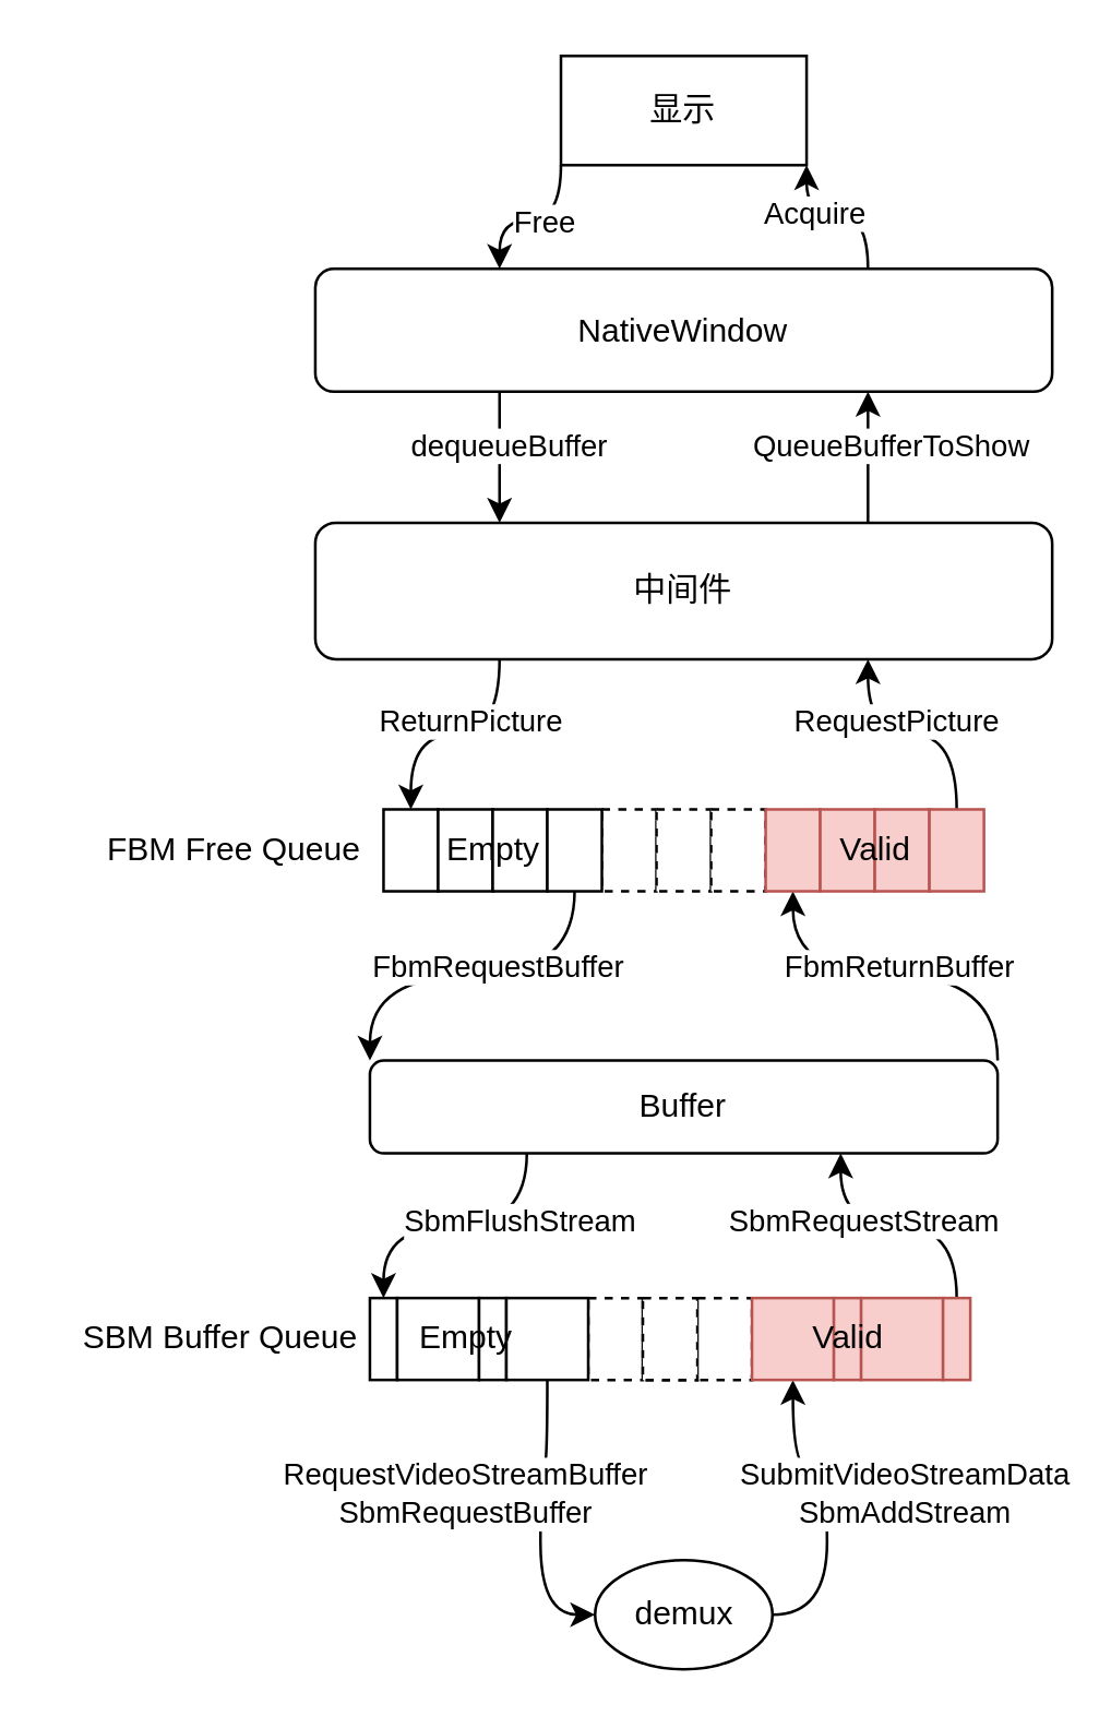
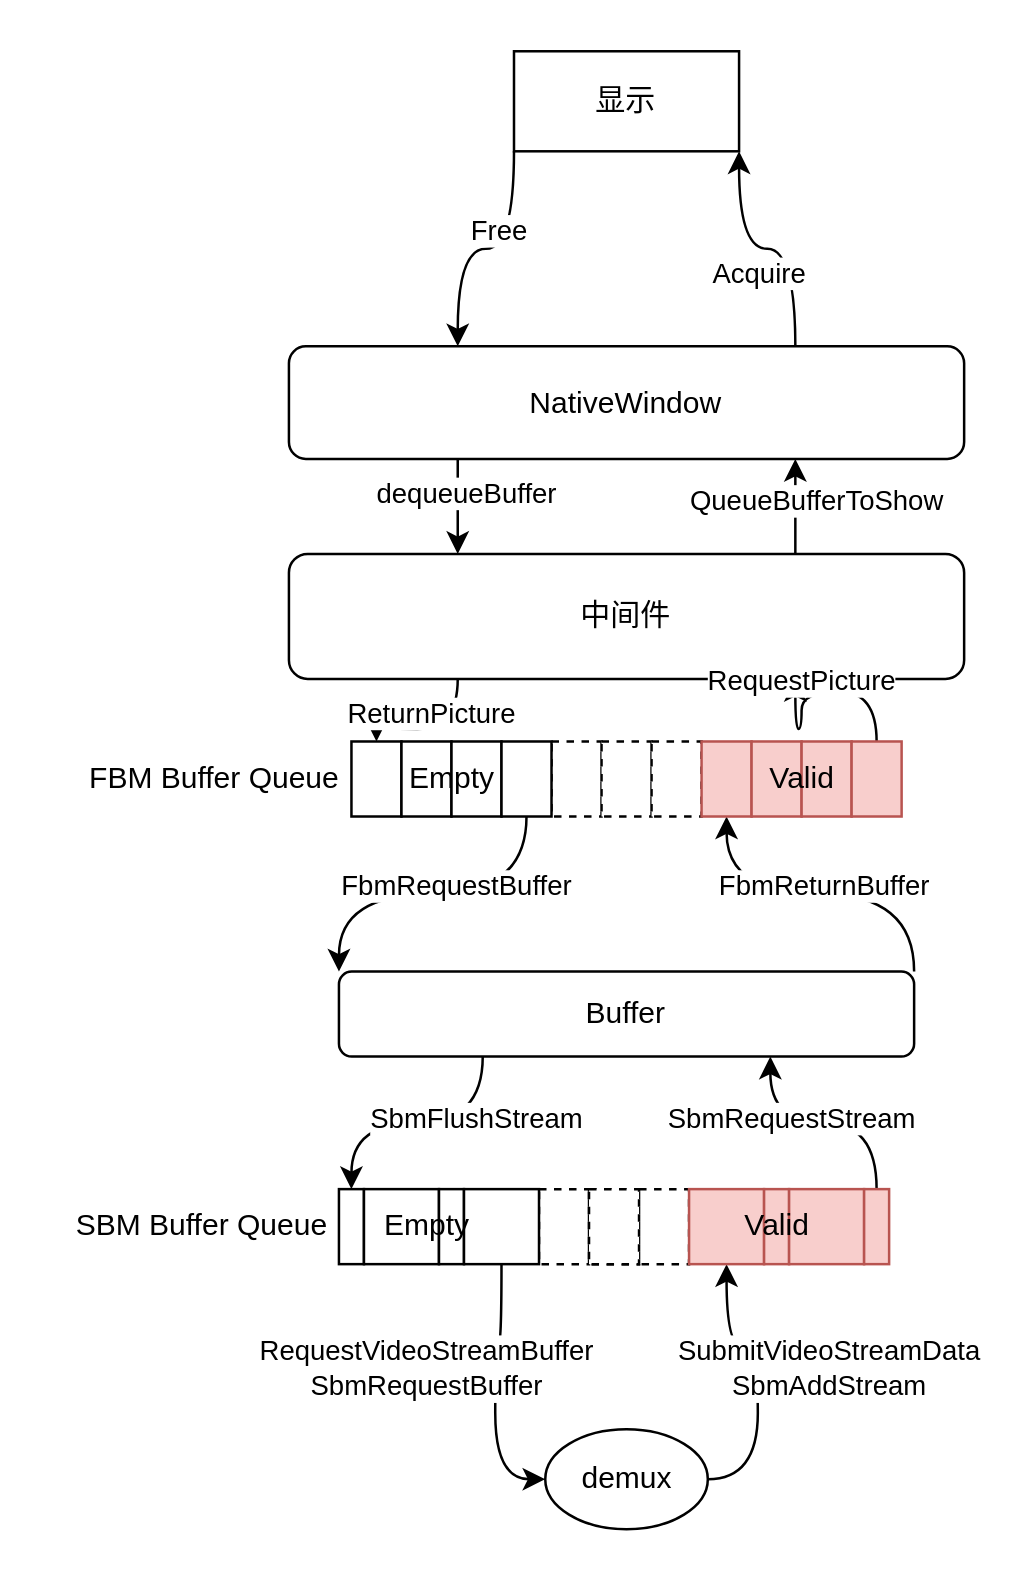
- <mxCell id="16" value="NativeWindow" style="rounded=1;whiteSpace=wrap;html=1;shadow=0;comic=0;" vertex="1" parent="1"><mxGeometry x="115" y="98" width="270" height="45" as="geometry" /></mxCell>
+ <mxCell id="16" value="NativeWindow" style="rounded=1;whiteSpace=wrap;html=1;shadow=0;comic=0;" vertex="1" parent="1"><mxGeometry x="115" y="138" width="270" height="45" as="geometry" /></mxCell>
- <mxCell id="6" value="中间件" style="rounded=1;whiteSpace=wrap;html=1;shadow=0;comic=0;" vertex="1" parent="1"><mxGeometry x="115" y="191" width="270" height="50" as="geometry" /></mxCell>
+ <mxCell id="6" value="中间件" style="rounded=1;whiteSpace=wrap;html=1;shadow=0;comic=0;" vertex="1" parent="1"><mxGeometry x="115" y="221" width="270" height="50" as="geometry" /></mxCell>
- <mxCell id="17" value="FBM Free Queue" style="text;html=1;align=center;verticalAlign=middle;resizable=0;points=[];autosize=1;" vertex="1" parent="1"><mxGeometry x="25" y="301" width="120" height="20" as="geometry" /></mxCell>
+ <mxCell id="17" value="FBM Buffer Queue" style="text;html=1;align=center;verticalAlign=middle;resizable=0;points=[];autosize=1;" vertex="1" parent="1"><mxGeometry x="25" y="301" width="120" height="20" as="geometry" /></mxCell>
